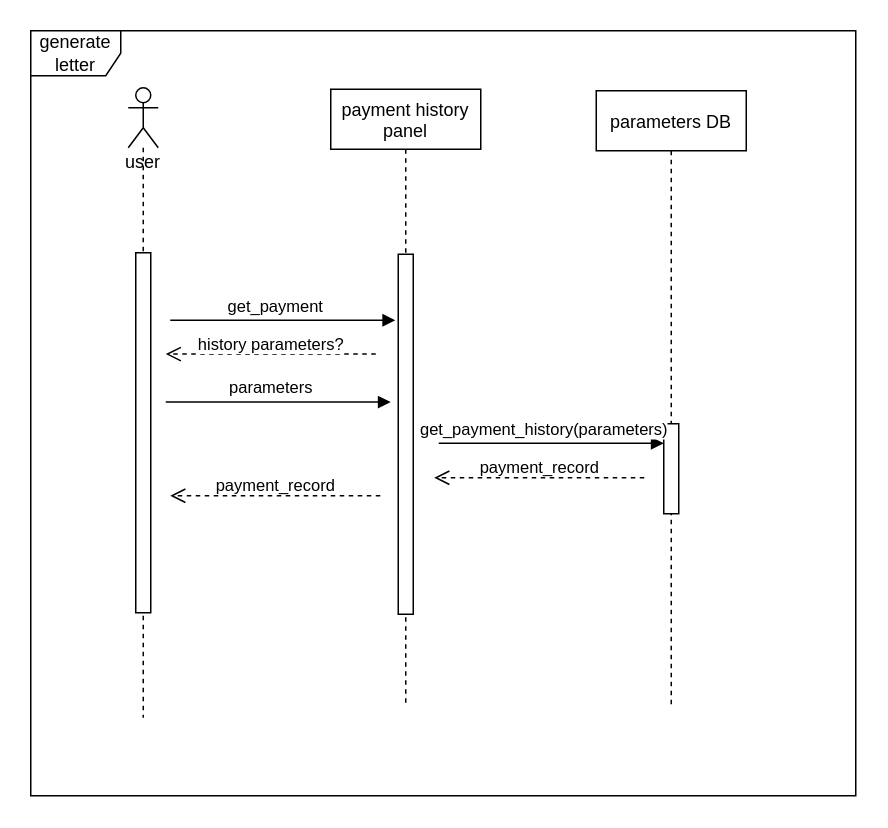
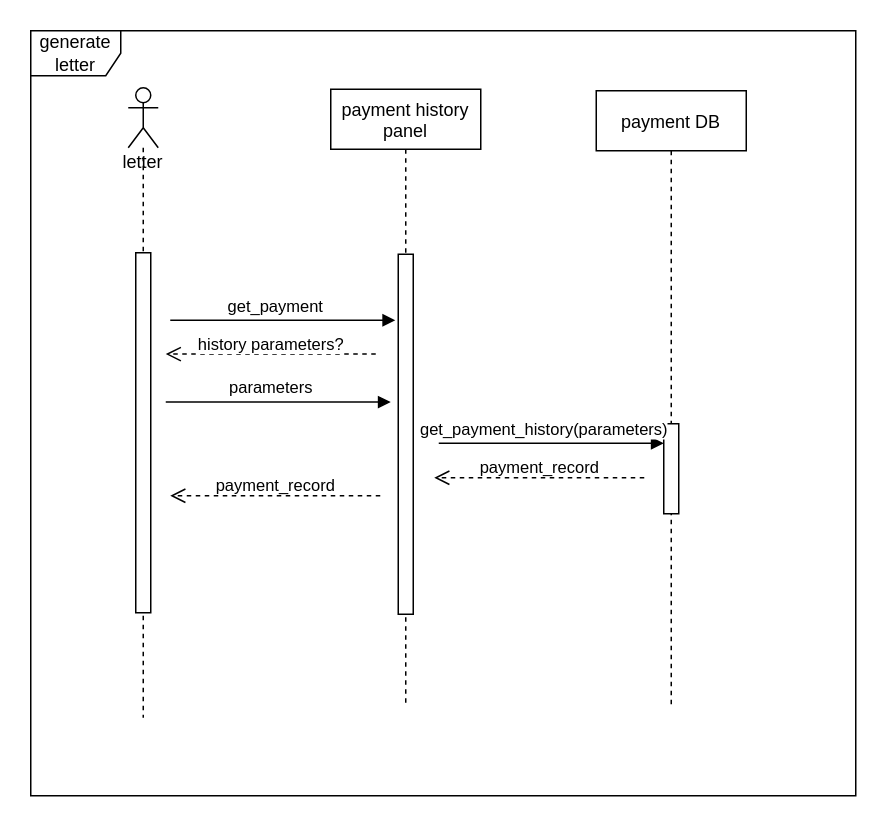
- <mxCell id="7" value="parameters DB" style="shape=umlLifeline;perimeter=lifelinePerimeter;container=1;collapsible=0;recursiveResize=0;rounded=0;shadow=0;strokeWidth=1;" parent="1" vertex="1"><mxGeometry x="397" y="60" width="100" height="410" as="geometry" /></mxCell>
+ <mxCell id="7" value="payment DB" style="shape=umlLifeline;perimeter=lifelinePerimeter;container=1;collapsible=0;recursiveResize=0;rounded=0;shadow=0;strokeWidth=1;" parent="1" vertex="1"><mxGeometry x="397" y="60" width="100" height="410" as="geometry" /></mxCell>
- <mxCell id="3" value="user" style="shape=umlLifeline;participant=umlActor;perimeter=lifelinePerimeter;whiteSpace=wrap;html=1;container=1;collapsible=0;recursiveResize=0;verticalAlign=top;spacingTop=36;outlineConnect=0;" parent="1" vertex="1"><mxGeometry x="85" y="58" width="20" height="420" as="geometry" /></mxCell>
+ <mxCell id="3" value="letter" style="shape=umlLifeline;participant=umlActor;perimeter=lifelinePerimeter;whiteSpace=wrap;html=1;container=1;collapsible=0;recursiveResize=0;verticalAlign=top;spacingTop=36;outlineConnect=0;" parent="1" vertex="1"><mxGeometry x="85" y="58" width="20" height="420" as="geometry" /></mxCell>
